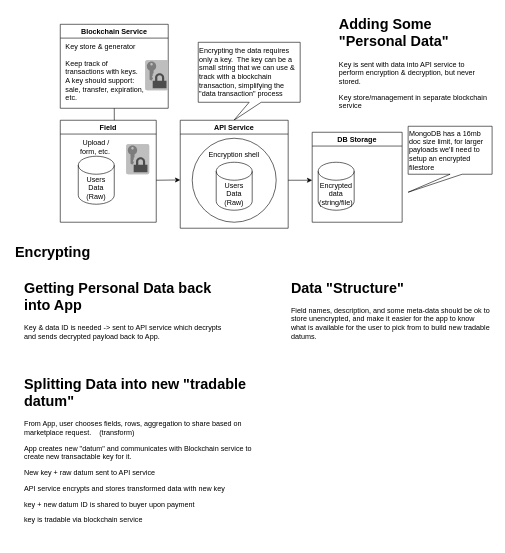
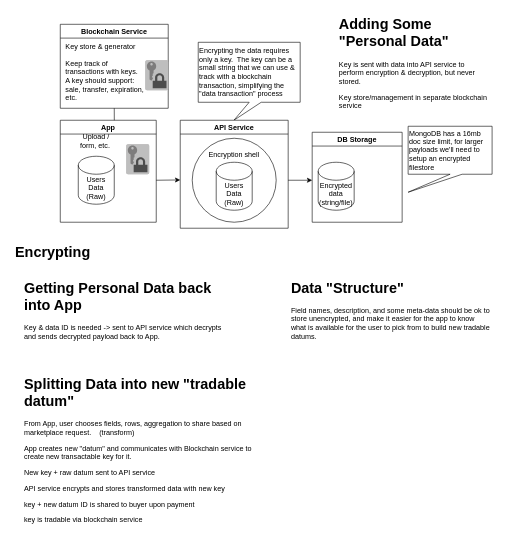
- <mxCell id="9" value="Field" style="swimlane;startSize=23;" vertex="1" parent="1"><mxGeometry x="100" y="200" width="160" height="170" as="geometry" /></mxCell>
+ <mxCell id="9" value="App" style="swimlane;startSize=23;" vertex="1" parent="1"><mxGeometry x="100" y="200" width="160" height="170" as="geometry" /></mxCell>
- <mxCell id="11" value="Upload / form, etc.&amp;nbsp;" style="text;html=1;strokeColor=none;fillColor=none;align=center;verticalAlign=middle;whiteSpace=wrap;rounded=0;" vertex="1" parent="9"><mxGeometry x="30" y="30" width="60" height="30" as="geometry" /></mxCell>
+ <mxCell id="11" value="Upload / form, etc.&amp;nbsp;" style="text;html=1;strokeColor=none;fillColor=none;align=center;verticalAlign=middle;whiteSpace=wrap;rounded=0;" vertex="1" parent="9"><mxGeometry x="30" y="20" width="60" height="30" as="geometry" /></mxCell>
